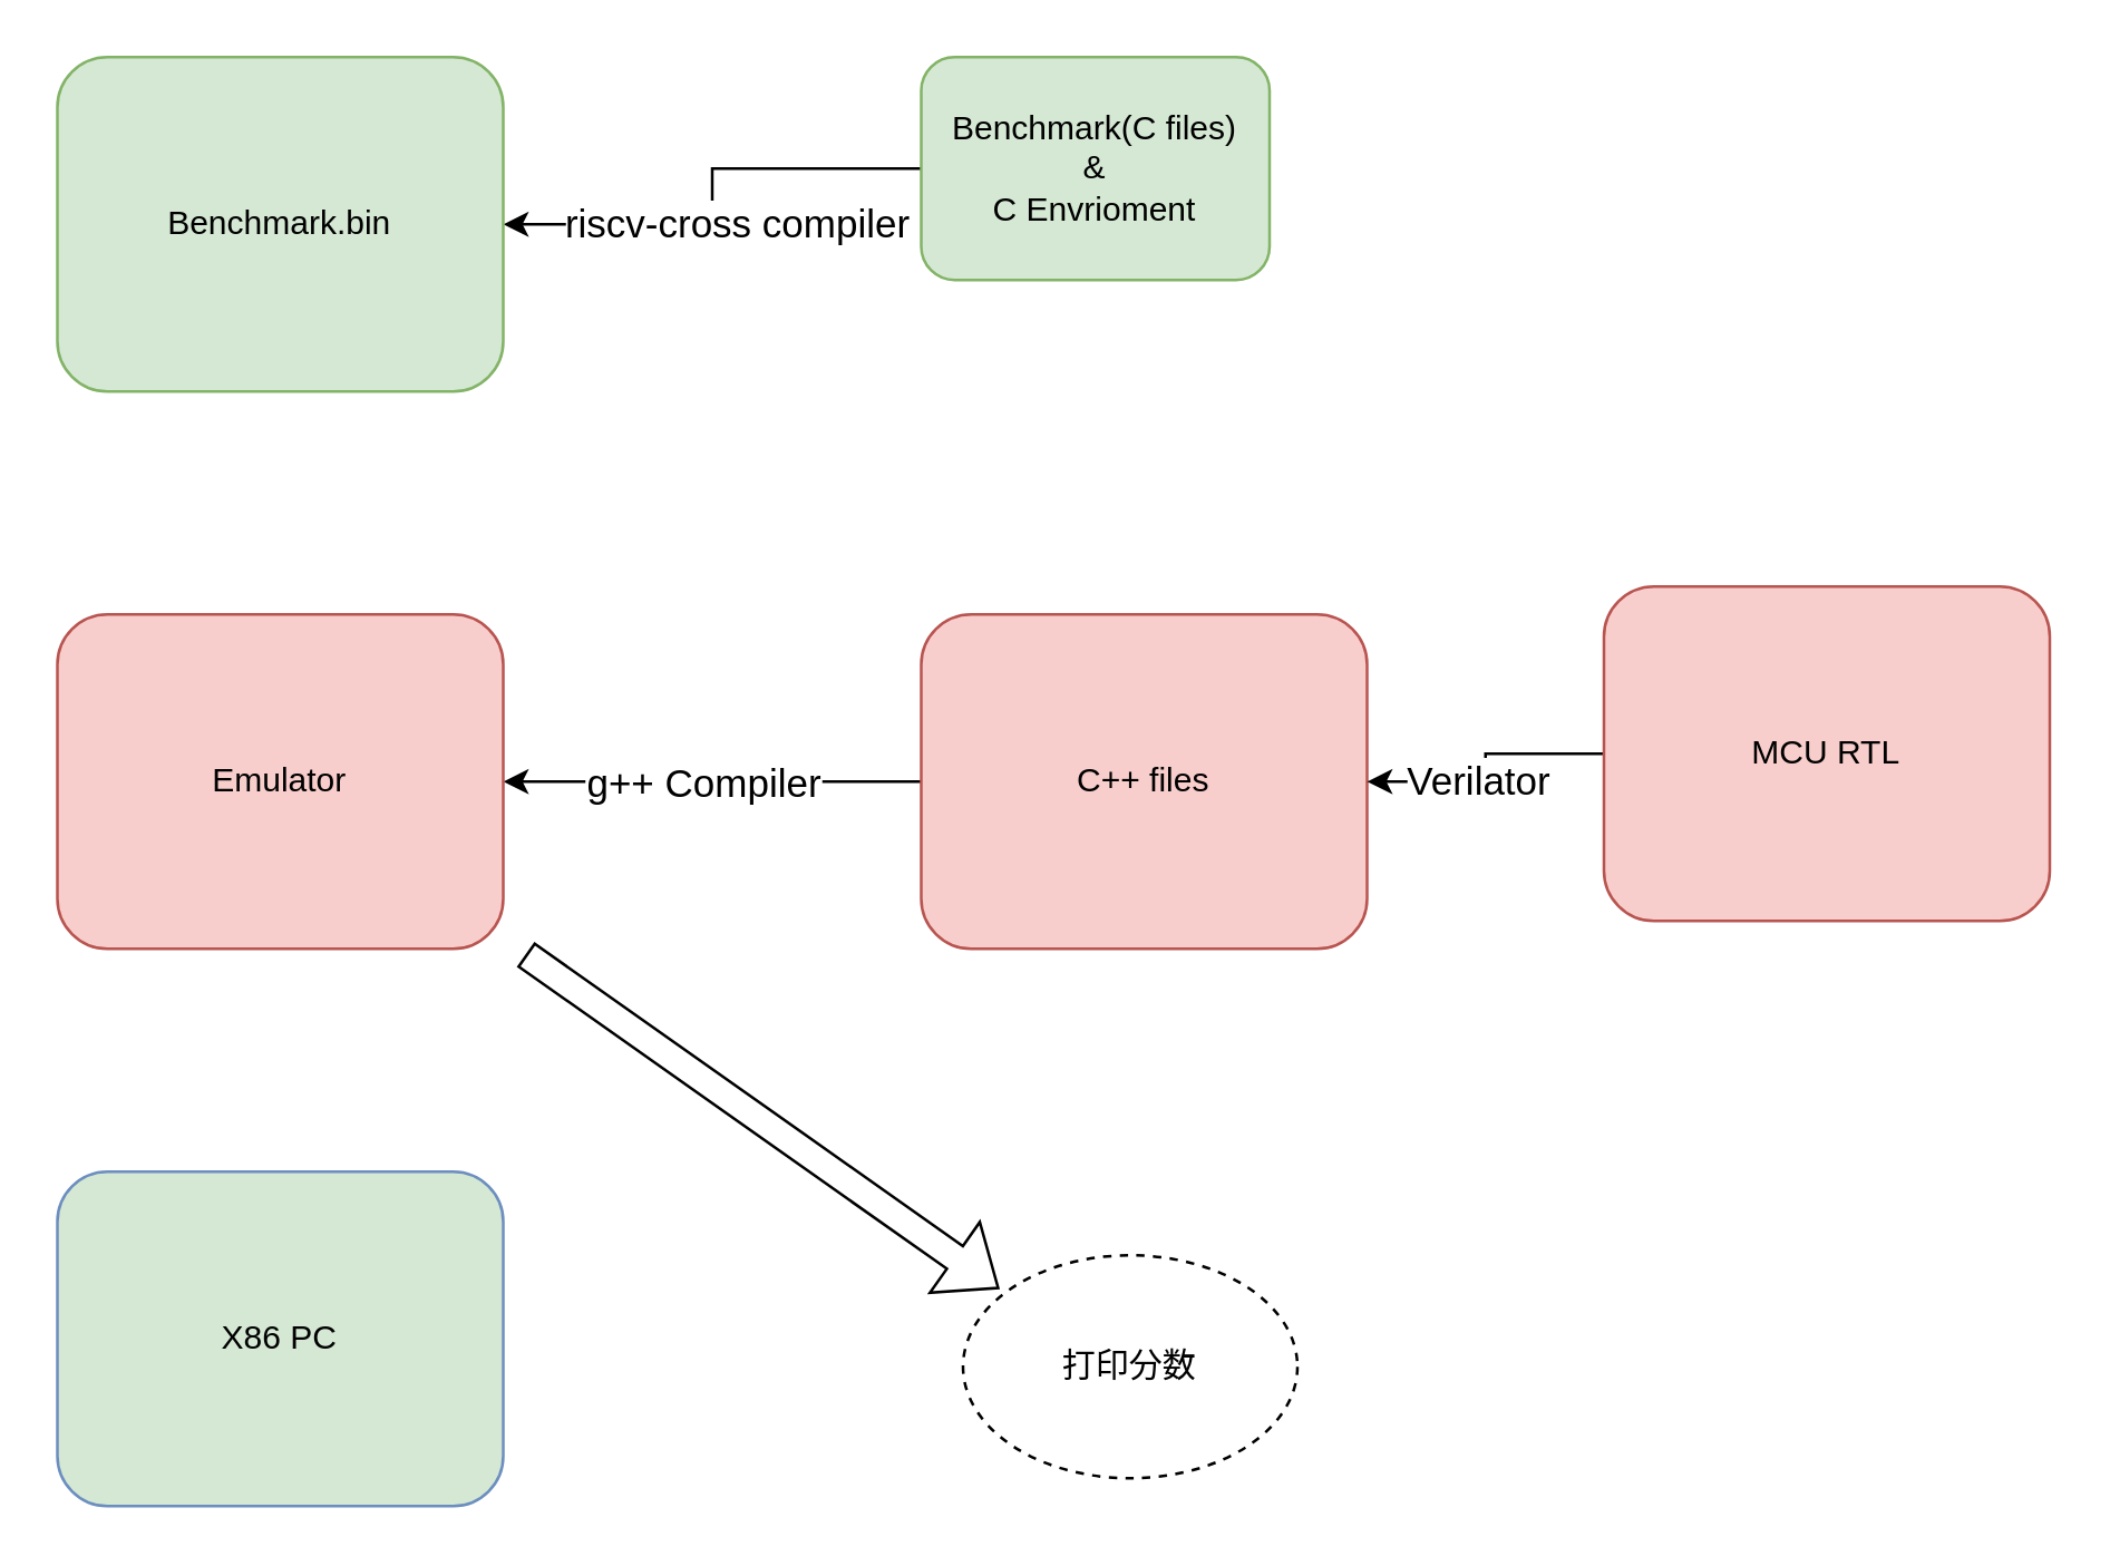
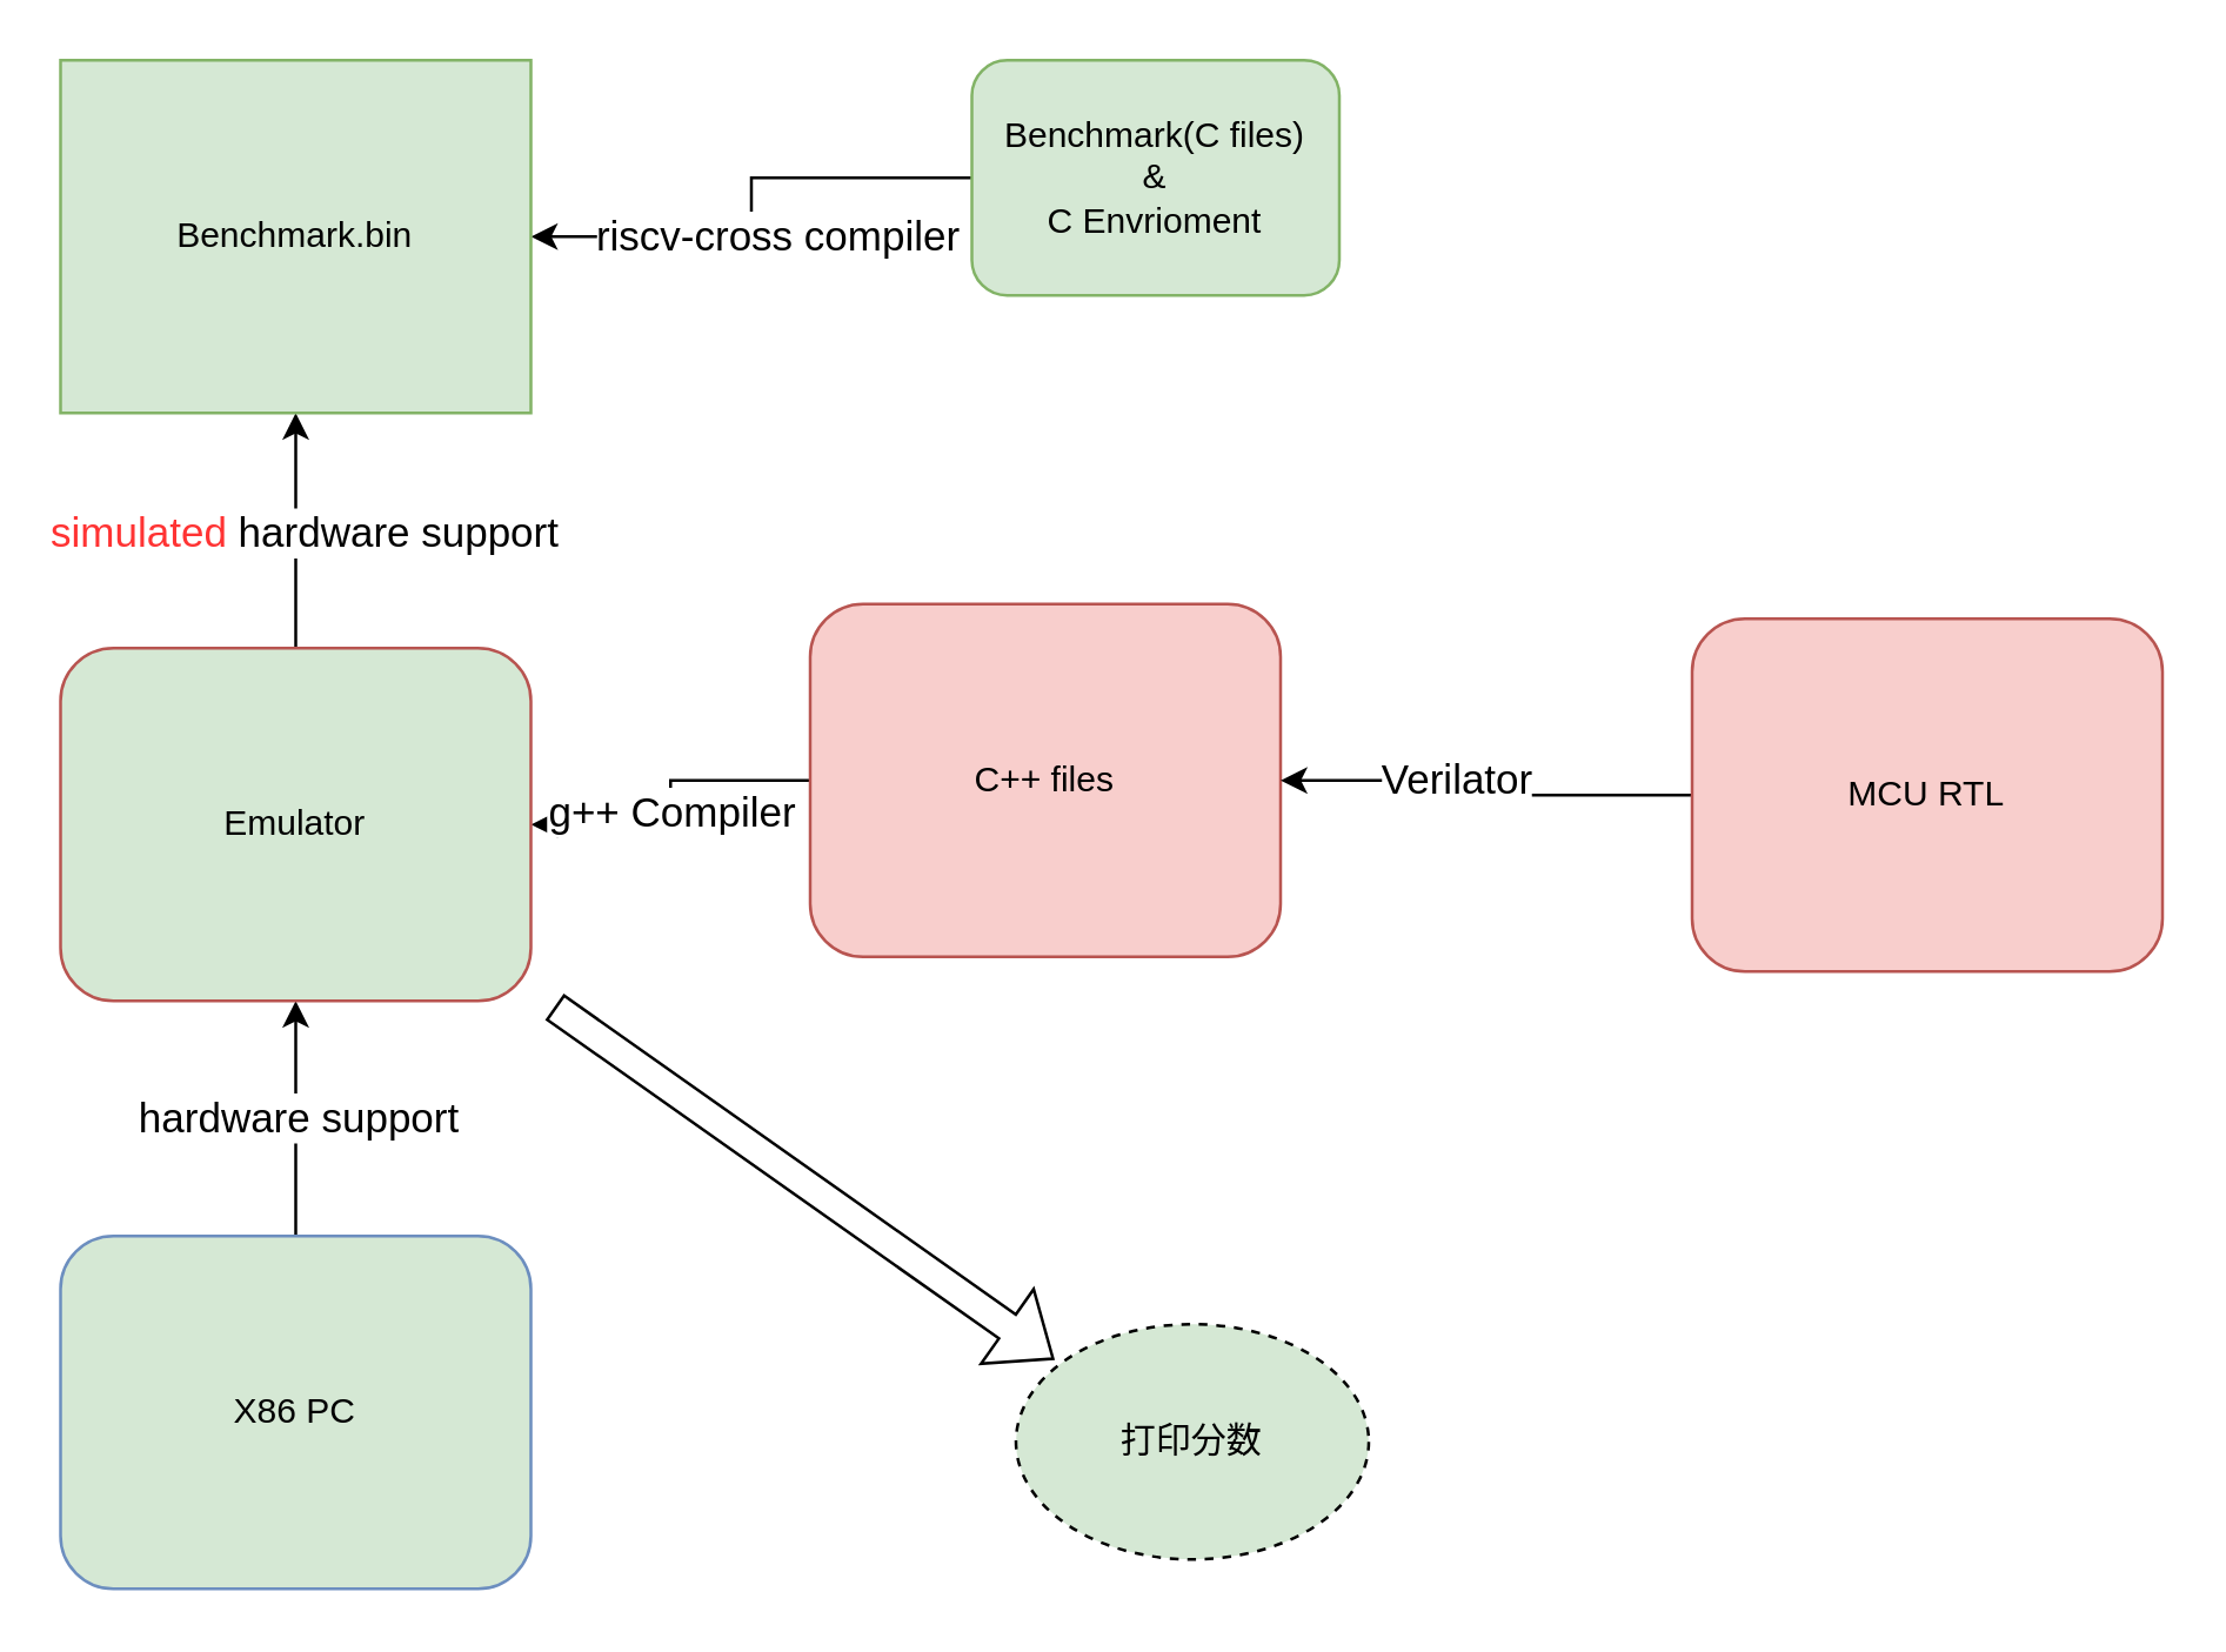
- <mxCell id="14" value="Benchmark.bin" style="rounded=1;whiteSpace=wrap;html=1;fillColor=#d5e8d4;strokeColor=#82b366;" vertex="1" parent="1"><mxGeometry x="20" y="20" width="160" height="120" as="geometry" /></mxCell>
+ <mxCell id="14" value="Benchmark.bin" style="whiteSpace=wrap;html=1;fillColor=#d5e8d4;strokeColor=#82b366;rounded=0;" vertex="1" parent="1"><mxGeometry x="20" y="20" width="160" height="120" as="geometry" /></mxCell>
+ <mxCell id="8" style="edgeStyle=orthogonalEdgeStyle;rounded=0;orthogonalLoop=1;jettySize=auto;html=1;exitX=0.5;exitY=0;exitDx=0;exitDy=0;entryX=0.5;entryY=1;entryDx=0;entryDy=0;" edge="1" parent="1" source="10" target="14"><mxGeometry relative="1" as="geometry" /></mxCell>
+ <mxCell id="9" value="&lt;font style=&quot;font-size: 14px;&quot;&gt;&lt;font style=&quot;font-size: 14px;&quot; color=&quot;#ff3333&quot;&gt;simulated&lt;/font&gt; hardware support&lt;/font&gt;" style="edgeLabel;html=1;align=center;verticalAlign=middle;resizable=0;points=[];" vertex="1" connectable="0" parent="8"><mxGeometry y="-2" relative="1" as="geometry"><mxPoint as="offset" /></mxGeometry></mxCell>
- <mxCell id="10" value="Emulator" style="rounded=1;whiteSpace=wrap;html=1;fillColor=#f8cecc;strokeColor=#b85450;" vertex="1" parent="1"><mxGeometry x="20" y="220" width="160" height="120" as="geometry" /></mxCell>
+ <mxCell id="10" value="Emulator" style="rounded=1;whiteSpace=wrap;html=1;fillColor=#d5e8d4;strokeColor=#b85450;" vertex="1" parent="1"><mxGeometry x="20" y="220" width="160" height="120" as="geometry" /></mxCell>
- <mxCell id="7" value="C++ files" style="rounded=1;whiteSpace=wrap;html=1;fillColor=#f8cecc;strokeColor=#b85450;" vertex="1" parent="1"><mxGeometry x="330" y="220" width="160" height="120" as="geometry" /></mxCell>
+ <mxCell id="7" value="C++ files" style="rounded=1;whiteSpace=wrap;html=1;fillColor=#f8cecc;strokeColor=#b85450;" vertex="1" parent="1"><mxGeometry x="275" y="205" width="160" height="120" as="geometry" /></mxCell>
+ <mxCell id="2" style="edgeStyle=orthogonalEdgeStyle;rounded=0;orthogonalLoop=1;jettySize=auto;html=1;exitX=0.5;exitY=0;exitDx=0;exitDy=0;" edge="1" parent="1" source="4" target="10"><mxGeometry relative="1" as="geometry" /></mxCell>
+ <mxCell id="3" value="&lt;font style=&quot;font-size: 14px;&quot;&gt;hardware support&lt;/font&gt;" style="edgeLabel;html=1;align=center;verticalAlign=middle;resizable=0;points=[];" vertex="1" connectable="0" parent="2"><mxGeometry x="0.025" relative="1" as="geometry"><mxPoint as="offset" /></mxGeometry></mxCell>
- <mxCell id="19" value="打印分数" style="ellipse;whiteSpace=wrap;html=1;dashed=1;" vertex="1" parent="1"><mxGeometry x="345" y="450" width="120" height="80" as="geometry" /></mxCell>
+ <mxCell id="19" value="打印分数" style="ellipse;whiteSpace=wrap;html=1;dashed=1;fillColor=#d5e8d4;" vertex="1" parent="1"><mxGeometry x="345" y="450" width="120" height="80" as="geometry" /></mxCell>
